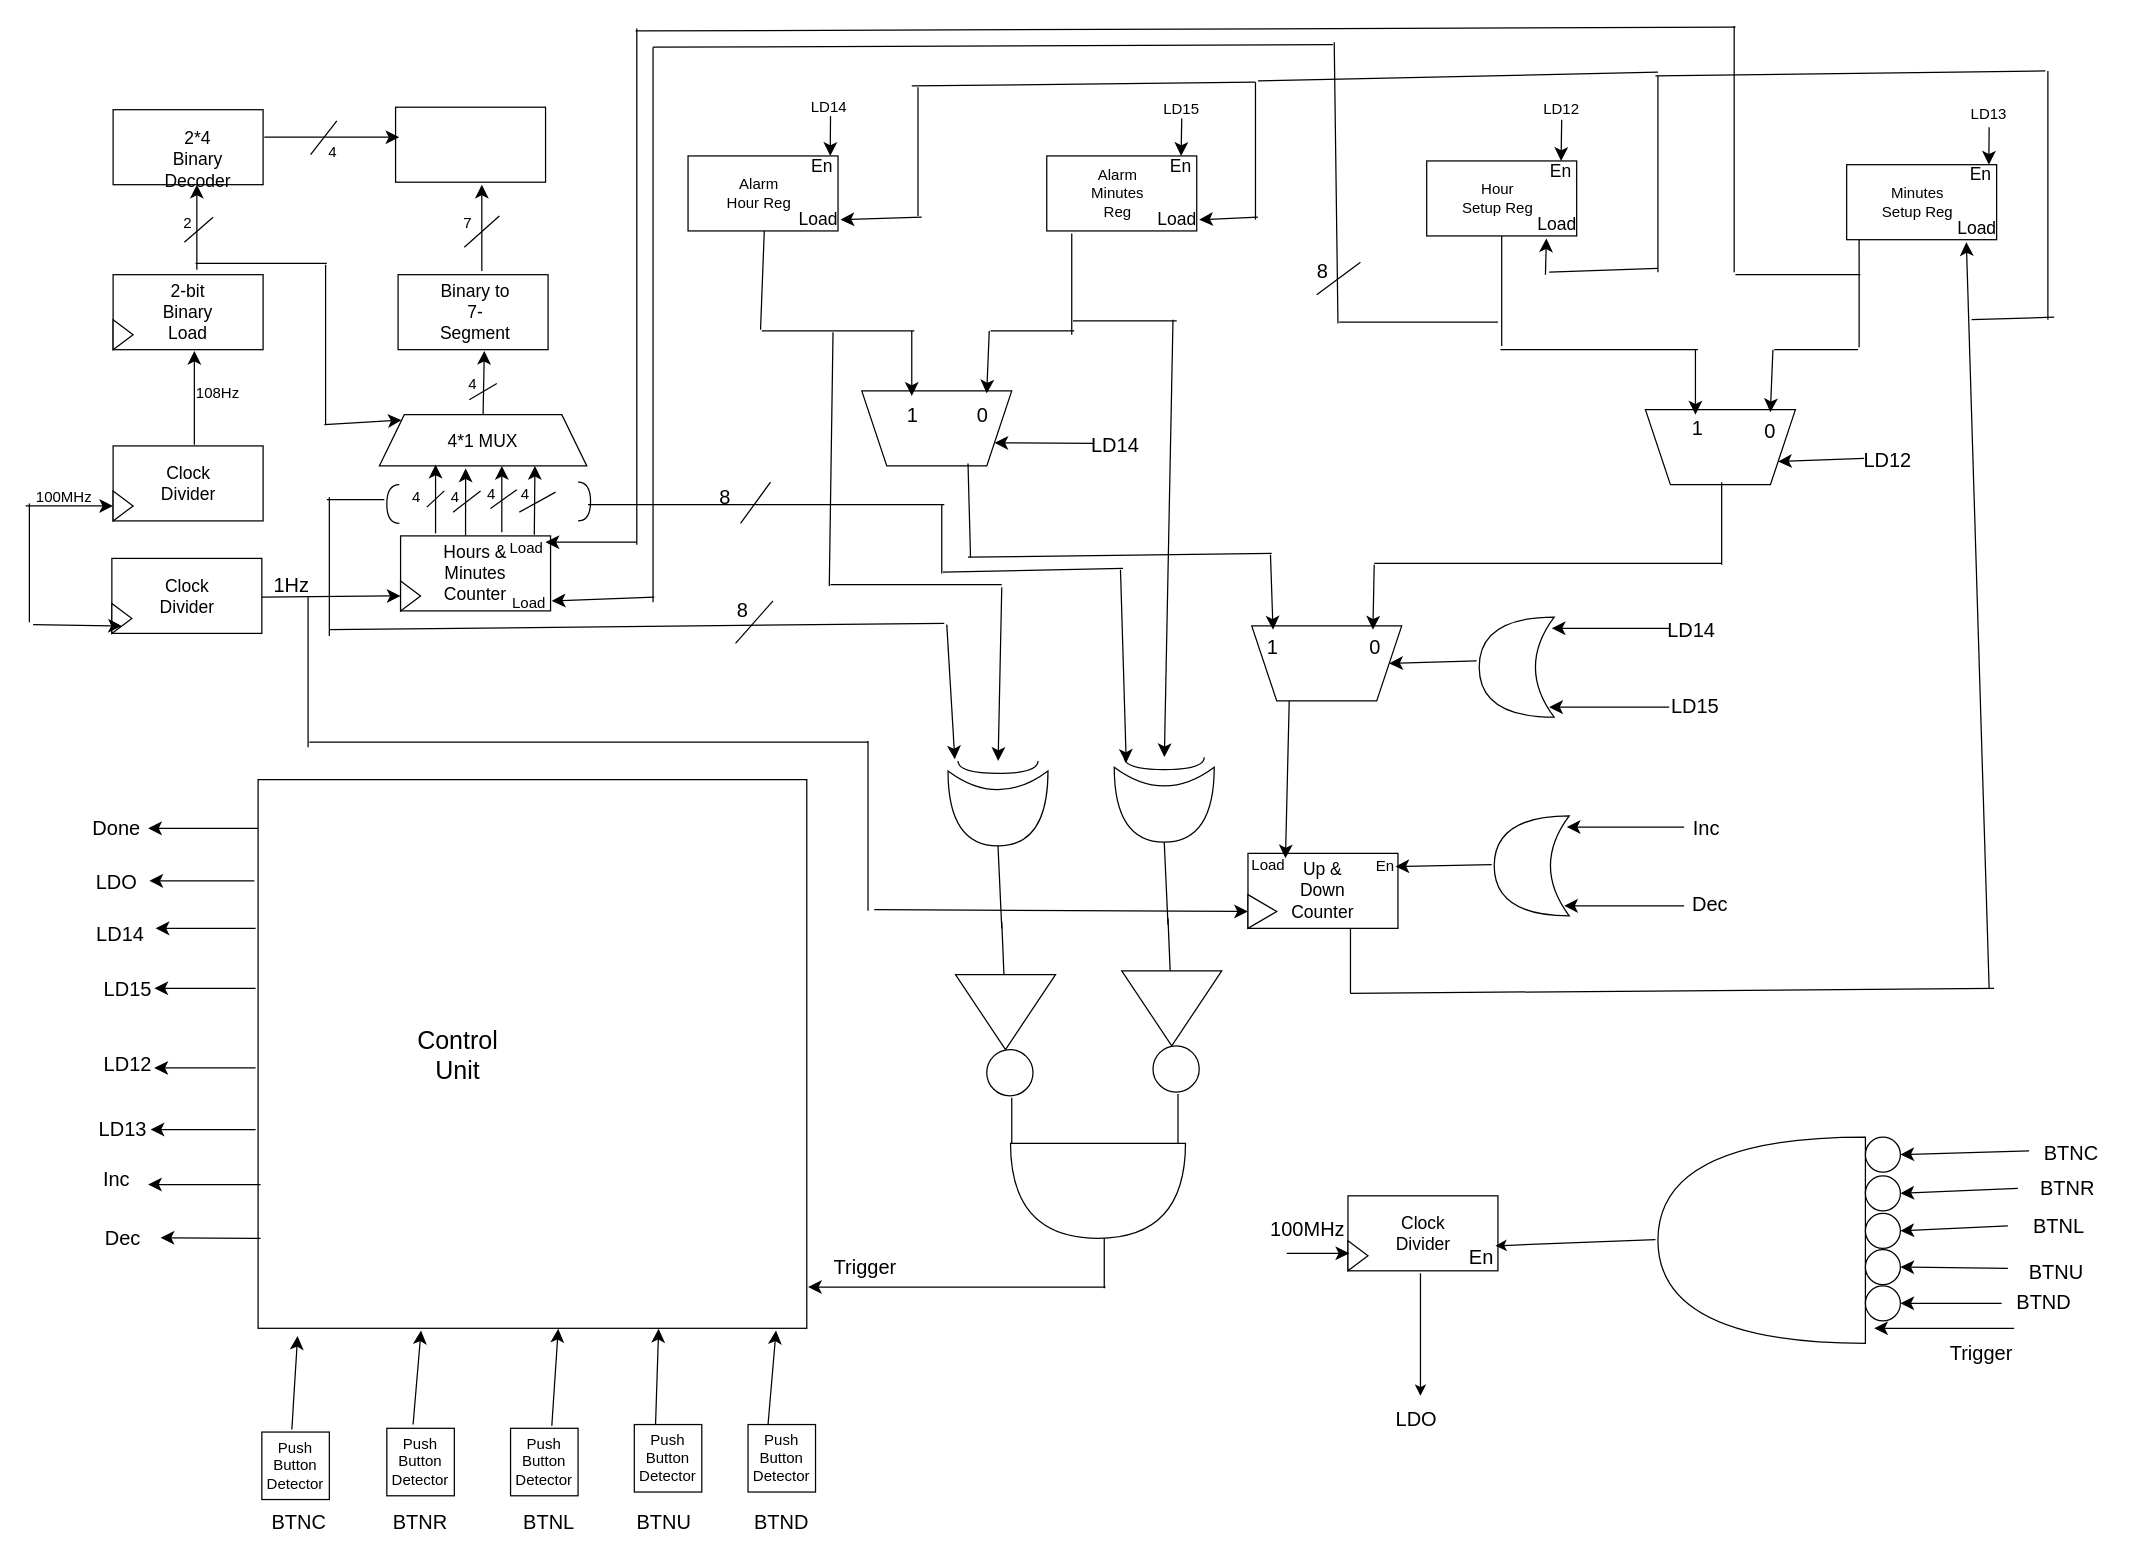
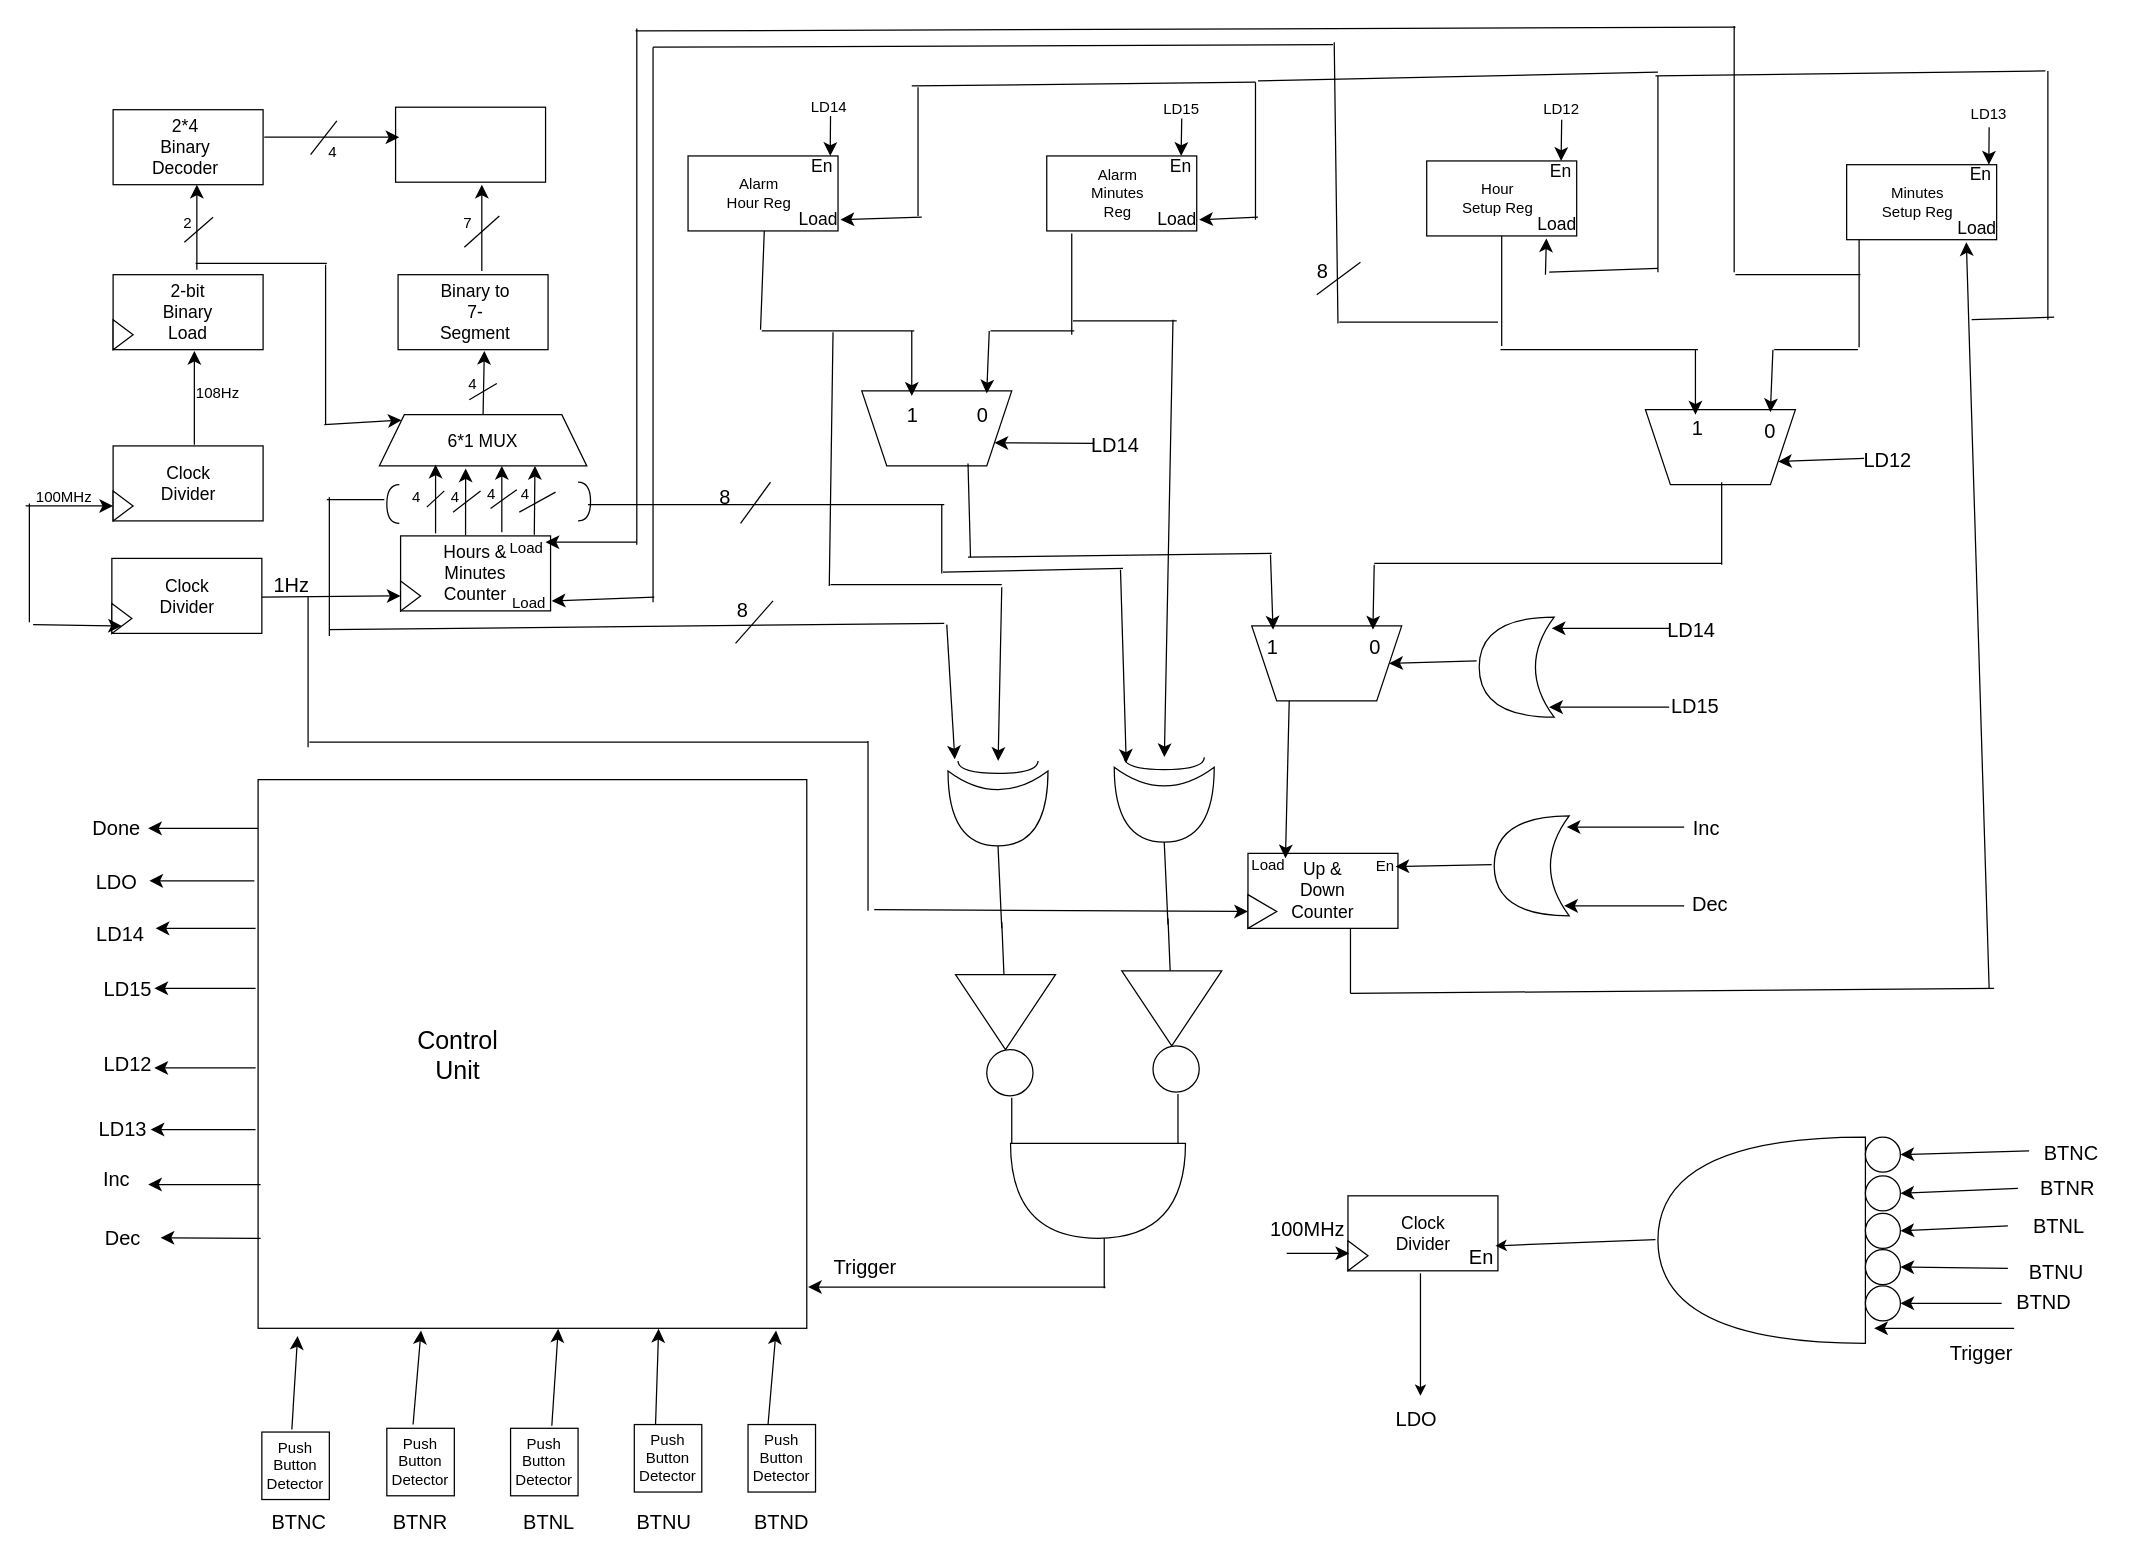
- <mxCell id="14" value="2*4 Binary Decoder" style="text;strokeColor=none;fillColor=none;html=1;align=center;verticalAlign=middle;whiteSpace=wrap;rounded=0;fontSize=14;" vertex="1" parent="1"><mxGeometry x="127.5" y="112" width="60" height="30" as="geometry" /></mxCell>
+ <mxCell id="14" value="2*4 Binary Decoder" style="text;strokeColor=none;fillColor=none;html=1;align=center;verticalAlign=middle;whiteSpace=wrap;rounded=0;fontSize=14;" vertex="1" parent="1"><mxGeometry x="117.5" y="102" width="60" height="30" as="geometry" /></mxCell>
- <mxCell id="16" value="4*1 MUX" style="text;strokeColor=none;fillColor=none;html=1;align=center;verticalAlign=middle;whiteSpace=wrap;rounded=0;fontSize=14;" vertex="1" parent="1"><mxGeometry x="356" y="336.5" width="60" height="30" as="geometry" /></mxCell>
+ <mxCell id="16" value="6*1 MUX" style="text;strokeColor=none;fillColor=none;html=1;align=center;verticalAlign=middle;whiteSpace=wrap;rounded=0;fontSize=14;" vertex="1" parent="1"><mxGeometry x="356" y="336.5" width="60" height="30" as="geometry" /></mxCell>
